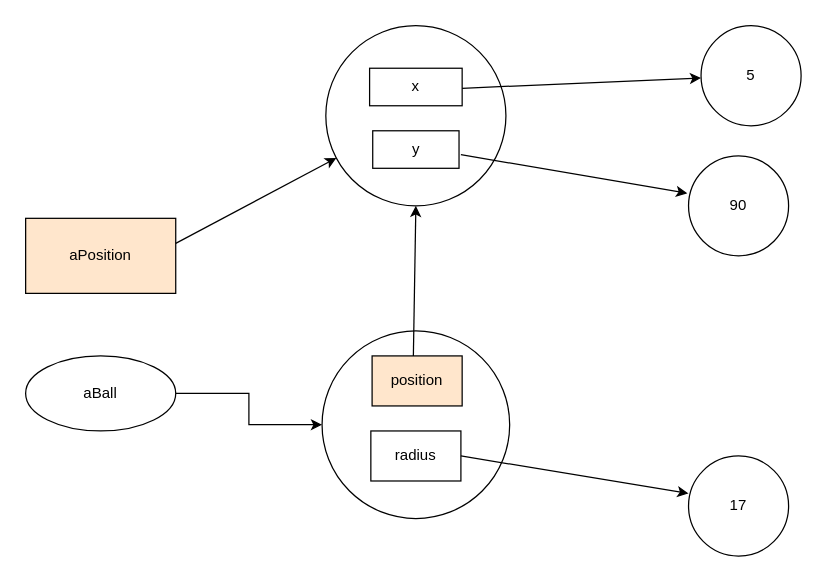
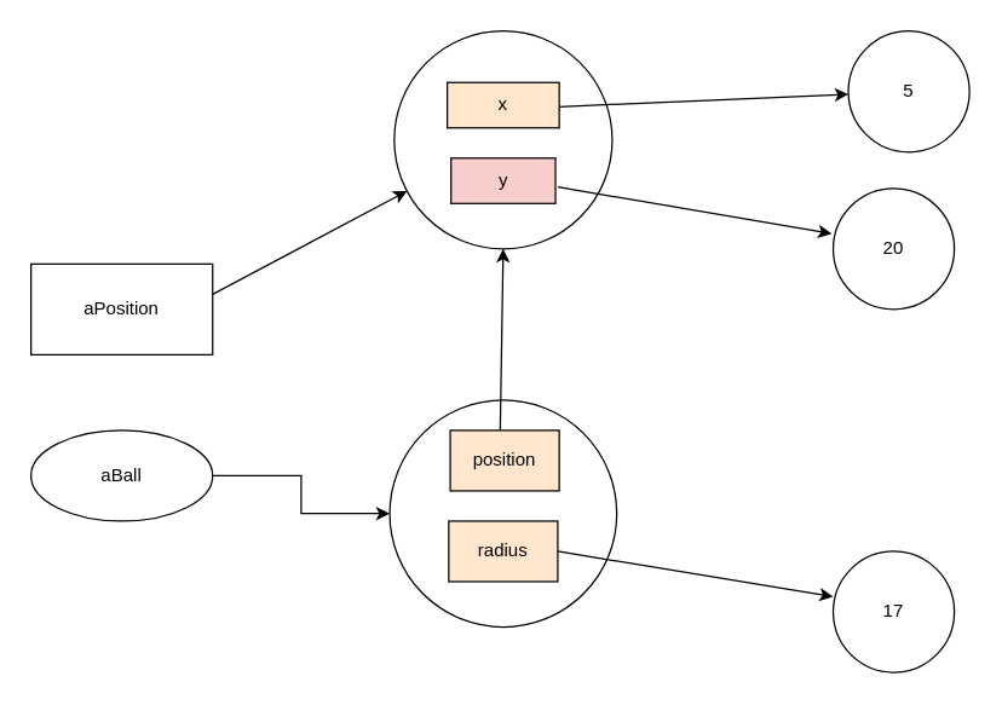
- <mxCell id="7" value="x" style="rounded=0;whiteSpace=wrap;html=1;" vertex="1" parent="1"><mxGeometry x="295" y="54" width="74" height="30" as="geometry" /></mxCell>
+ <mxCell id="7" value="x" style="rounded=0;whiteSpace=wrap;html=1;fillColor=#ffe6cc;" vertex="1" parent="1"><mxGeometry x="295" y="54" width="74" height="30" as="geometry" /></mxCell>
- <mxCell id="6" value="y" style="rounded=0;whiteSpace=wrap;html=1;" vertex="1" parent="1"><mxGeometry x="297.5" y="104" width="69" height="30" as="geometry" /></mxCell>
+ <mxCell id="6" value="y" style="rounded=0;whiteSpace=wrap;html=1;fillColor=#f8cecc;" vertex="1" parent="1"><mxGeometry x="297.5" y="104" width="69" height="30" as="geometry" /></mxCell>
- <mxCell id="9" value="90" style="ellipse;whiteSpace=wrap;html=1;aspect=fixed;" vertex="1" parent="1"><mxGeometry x="550" y="124" width="80" height="80" as="geometry" /></mxCell>
+ <mxCell id="9" value="20" style="ellipse;whiteSpace=wrap;html=1;aspect=fixed;" vertex="1" parent="1"><mxGeometry x="550" y="124" width="80" height="80" as="geometry" /></mxCell>
- <mxCell id="2" value="aPosition" style="rounded=0;whiteSpace=wrap;html=1;fillColor=#ffe6cc;" vertex="1" parent="1"><mxGeometry x="20" y="174" width="120" height="60" as="geometry" /></mxCell>
+ <mxCell id="2" value="aPosition" style="rounded=0;whiteSpace=wrap;html=1;" vertex="1" parent="1"><mxGeometry x="20" y="174" width="120" height="60" as="geometry" /></mxCell>
- <mxCell id="12" value="radius" style="rounded=0;whiteSpace=wrap;html=1;" vertex="1" parent="1"><mxGeometry x="296" y="344" width="72" height="40" as="geometry" /></mxCell>
+ <mxCell id="12" value="radius" style="rounded=0;whiteSpace=wrap;html=1;fillColor=#ffe6cc;" vertex="1" parent="1"><mxGeometry x="296" y="344" width="72" height="40" as="geometry" /></mxCell>
